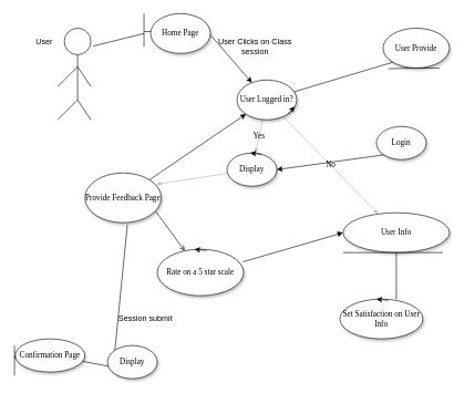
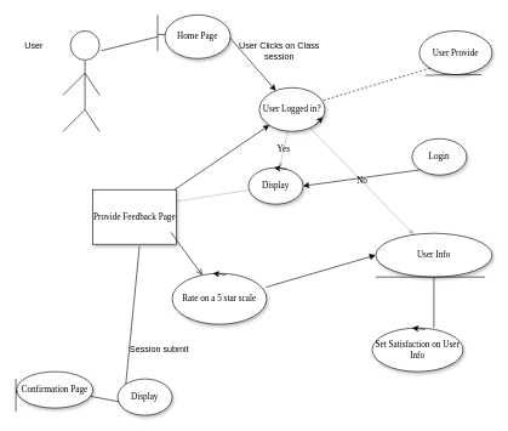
- <mxCell id="17" value="User" style="text;html=1;strokeColor=none;fillColor=none;align=center;verticalAlign=middle;whiteSpace=wrap;rounded=0;" parent="1" vertex="1"><mxGeometry x="46" y="52" width="40" height="20" as="geometry" /></mxCell>
+ <mxCell id="17" value="User" style="text;html=1;strokeColor=none;fillColor=none;align=center;verticalAlign=middle;whiteSpace=wrap;rounded=0;" parent="1" vertex="1"><mxGeometry x="26" y="52" width="40" height="20" as="geometry" /></mxCell>
- <mxCell id="25" value="" style="endArrow=none;html=1;strokeColor=#000000;exitX=0;exitY=1;exitDx=0;exitDy=0;" parent="1" source="23" target="4" edge="1"><mxGeometry width="50" height="50" relative="1" as="geometry"><mxPoint x="466" y="92" as="sourcePoint" /><mxPoint x="306" y="70" as="targetPoint" /></mxGeometry></mxCell>
+ <mxCell id="25" value="" style="endArrow=none;html=1;strokeColor=#000000;exitX=0;exitY=1;exitDx=0;exitDy=0;dashed=1;" parent="1" source="23" target="4" edge="1"><mxGeometry width="50" height="50" relative="1" as="geometry"><mxPoint x="466" y="92" as="sourcePoint" /><mxPoint x="306" y="70" as="targetPoint" /></mxGeometry></mxCell>
- <mxCell id="10" value="Provide Feedback Page" style="ellipse;whiteSpace=wrap;html=1;rounded=0;shadow=1;comic=0;labelBackgroundColor=none;strokeWidth=1;fontFamily=Verdana;fontSize=12;align=center;" parent="1" vertex="1"><mxGeometry x="126.96" y="260" width="115" height="75" as="geometry" /></mxCell>
+ <mxCell id="10" value="Provide Feedback Page" style="whiteSpace=wrap;html=1;shadow=1;comic=0;labelBackgroundColor=none;strokeWidth=1;fontFamily=Verdana;fontSize=12;align=center;rounded=0;" parent="1" vertex="1"><mxGeometry x="126.96" y="260" width="115" height="75" as="geometry" /></mxCell>
